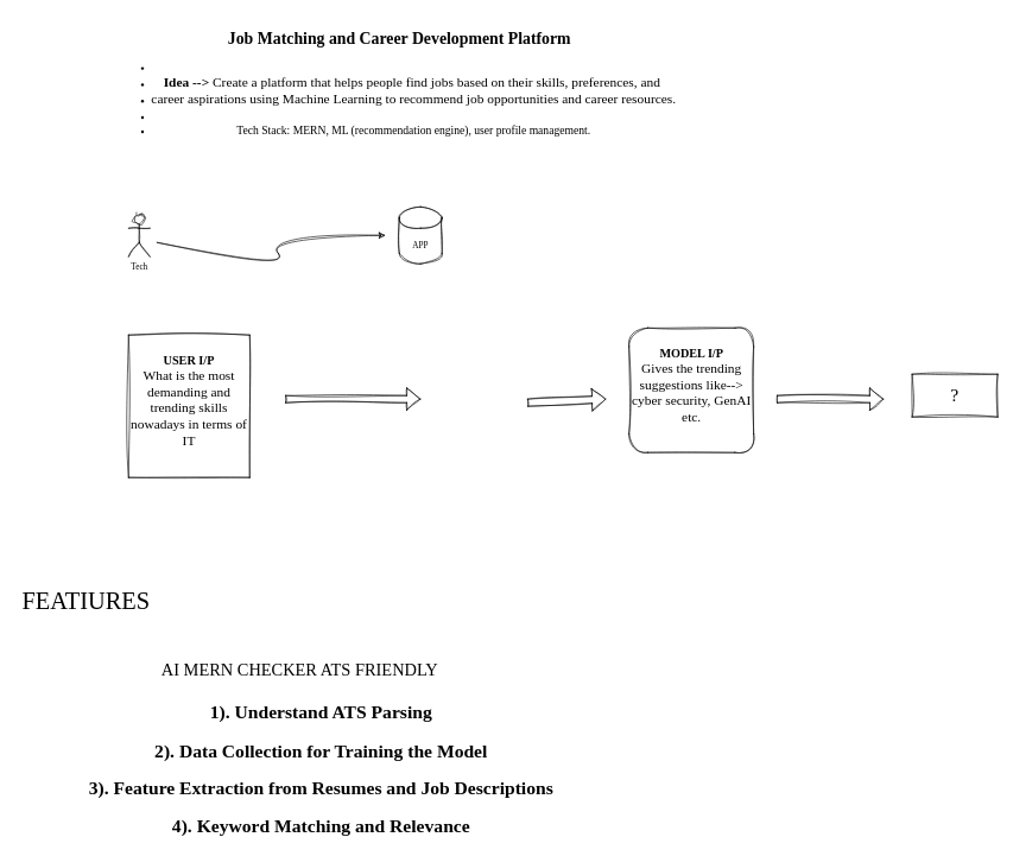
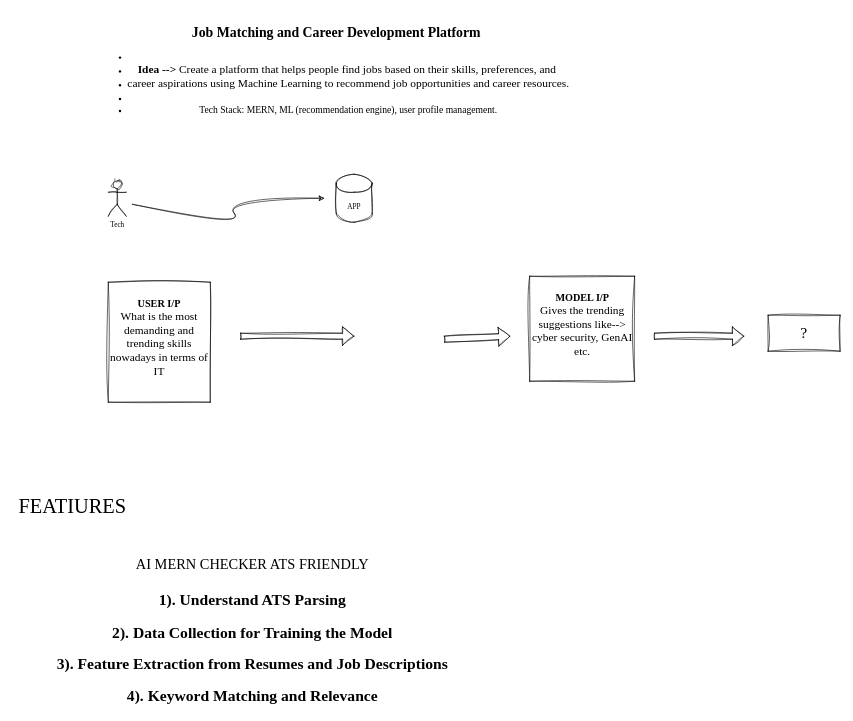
- <mxCell id="11" value="&lt;font style=&quot;font-size: 17px; color: light-dark(rgb(0, 0, 0), rgb(255, 0, 0));&quot;&gt;&lt;b&gt;MODEL I/P&lt;/b&gt;&lt;/font&gt;&lt;div&gt;&lt;span style=&quot;font-size: 19px;&quot;&gt;Gives the trending suggestions like--&amp;gt; cyber security, GenAI etc.&lt;/span&gt;&lt;/div&gt;&lt;div&gt;&lt;br&gt;&lt;/div&gt;" style="whiteSpace=wrap;html=1;aspect=fixed;sketch=1;hachureGap=4;jiggle=2;curveFitting=1;fontFamily=Architects Daughter;fontSource=https%3A%2F%2Ffonts.googleapis.com%2Fcss%3Ffamily%3DArchitects%2BDaughter;rounded=1;" vertex="1" parent="1"><mxGeometry x="882.5" y="460" width="175" height="175" as="geometry" /></mxCell>
+ <mxCell id="11" value="&lt;font style=&quot;font-size: 17px; color: light-dark(rgb(0, 0, 0), rgb(255, 0, 0));&quot;&gt;&lt;b&gt;MODEL I/P&lt;/b&gt;&lt;/font&gt;&lt;div&gt;&lt;span style=&quot;font-size: 19px;&quot;&gt;Gives the trending suggestions like--&amp;gt; cyber security, GenAI etc.&lt;/span&gt;&lt;/div&gt;&lt;div&gt;&lt;br&gt;&lt;/div&gt;" style="whiteSpace=wrap;html=1;aspect=fixed;sketch=1;hachureGap=4;jiggle=2;curveFitting=1;fontFamily=Architects Daughter;fontSource=https%3A%2F%2Ffonts.googleapis.com%2Fcss%3Ffamily%3DArchitects%2BDaughter;" vertex="1" parent="1"><mxGeometry x="882.5" y="460" width="175" height="175" as="geometry" /></mxCell>
- <mxCell id="15" value="&lt;strong&gt;&lt;font style=&quot;font-size: 26px;&quot;&gt;1). Understand ATS Parsing&lt;/font&gt;&lt;/strong&gt;&lt;div&gt;&lt;span style=&quot;font-size: 20px;&quot;&gt;&lt;b&gt;&lt;br&gt;&lt;/b&gt;&lt;/span&gt;&lt;div&gt;&lt;font style=&quot;font-size: 26px;&quot;&gt;&lt;strong style=&quot;&quot;&gt;&lt;font style=&quot;&quot;&gt;2). Data Collection for Training the Model&lt;/font&gt;&lt;/strong&gt;&lt;strong style=&quot;&quot;&gt;&lt;font style=&quot;&quot;&gt;&lt;/font&gt;&lt;/strong&gt;&lt;/font&gt;&lt;/div&gt;&lt;div&gt;&lt;strong&gt;&lt;font style=&quot;font-size: 17px;&quot;&gt;&lt;br&gt;&lt;/font&gt;&lt;/strong&gt;&lt;/div&gt;&lt;div&gt;&lt;b&gt;&lt;font style=&quot;font-size: 26px;&quot;&gt;&lt;font style=&quot;&quot;&gt;3). Feature Extraction from Resumes and Job Descriptions&lt;/font&gt;&lt;font style=&quot;&quot;&gt;&lt;/font&gt;&lt;/font&gt;&lt;/b&gt;&lt;/div&gt;&lt;div&gt;&lt;b&gt;&lt;font style=&quot;font-size: 18px;&quot;&gt;&lt;br&gt;&lt;/font&gt;&lt;/b&gt;&lt;/div&gt;&lt;div&gt;&lt;font style=&quot;font-size: 26px;&quot;&gt;&lt;strong style=&quot;&quot;&gt;4). Keyword Matching and Relevance&lt;/strong&gt;&lt;/font&gt;&lt;/div&gt;&lt;/div&gt;" style="text;html=1;align=center;verticalAlign=middle;resizable=0;points=[];autosize=1;strokeColor=none;fillColor=none;fontFamily=Architects Daughter;fontSource=https%3A%2F%2Ffonts.googleapis.com%2Fcss%3Ffamily%3DArchitects%2BDaughter;" vertex="1" parent="1"><mxGeometry x="75" y="980" width="750" height="200" as="geometry" /></mxCell>
+ <mxCell id="15" value="&lt;strong&gt;&lt;font style=&quot;font-size: 26px;&quot;&gt;1). Understand ATS Parsing&lt;/font&gt;&lt;/strong&gt;&lt;div&gt;&lt;span style=&quot;font-size: 20px;&quot;&gt;&lt;b&gt;&lt;br&gt;&lt;/b&gt;&lt;/span&gt;&lt;div&gt;&lt;font style=&quot;font-size: 26px;&quot;&gt;&lt;strong style=&quot;&quot;&gt;&lt;font style=&quot;&quot;&gt;2). Data Collection for Training the Model&lt;/font&gt;&lt;/strong&gt;&lt;strong style=&quot;&quot;&gt;&lt;font style=&quot;&quot;&gt;&lt;/font&gt;&lt;/strong&gt;&lt;/font&gt;&lt;/div&gt;&lt;div&gt;&lt;strong&gt;&lt;font style=&quot;font-size: 17px;&quot;&gt;&lt;br&gt;&lt;/font&gt;&lt;/strong&gt;&lt;/div&gt;&lt;div&gt;&lt;b&gt;&lt;font style=&quot;font-size: 26px;&quot;&gt;&lt;font style=&quot;&quot;&gt;3). Feature Extraction from Resumes and Job Descriptions&lt;/font&gt;&lt;font style=&quot;&quot;&gt;&lt;/font&gt;&lt;/font&gt;&lt;/b&gt;&lt;/div&gt;&lt;div&gt;&lt;b&gt;&lt;font style=&quot;font-size: 18px;&quot;&gt;&lt;br&gt;&lt;/font&gt;&lt;/b&gt;&lt;/div&gt;&lt;div&gt;&lt;font style=&quot;font-size: 26px;&quot;&gt;&lt;strong style=&quot;&quot;&gt;4). Keyword Matching and Relevance&lt;/strong&gt;&lt;/font&gt;&lt;/div&gt;&lt;/div&gt;" style="text;html=1;align=center;verticalAlign=middle;resizable=0;points=[];autosize=1;strokeColor=none;fillColor=none;fontFamily=Architects Daughter;fontSource=https%3A%2F%2Ffonts.googleapis.com%2Fcss%3Ffamily%3DArchitects%2BDaughter;" vertex="1" parent="1"><mxGeometry x="45" y="980" width="750" height="200" as="geometry" /></mxCell>
